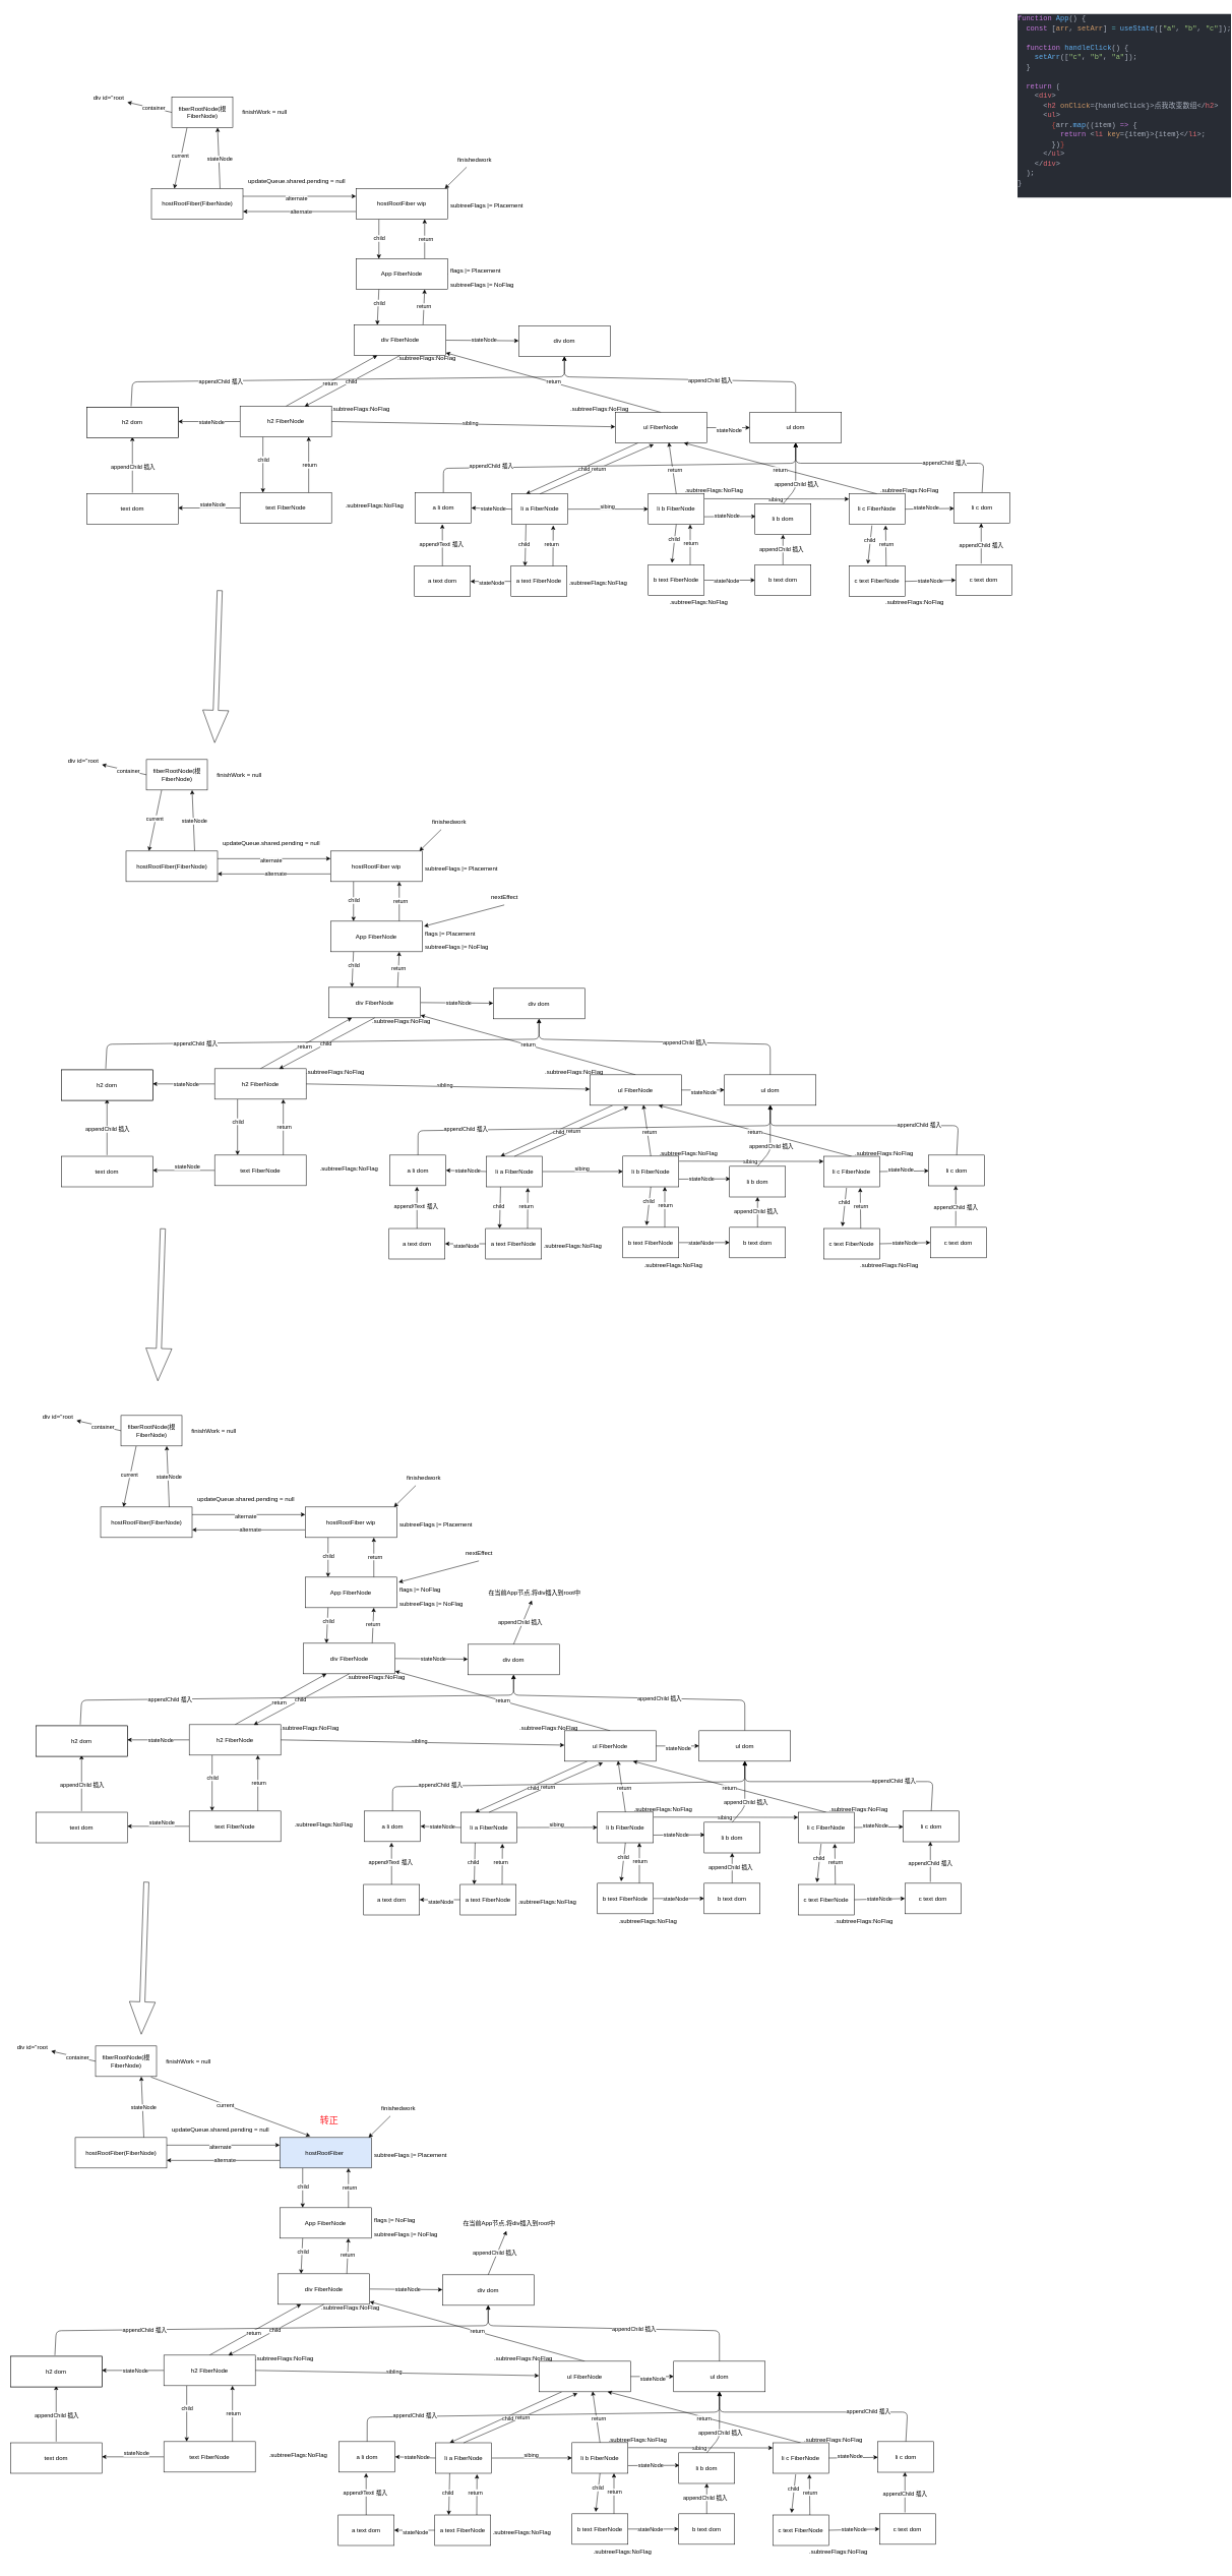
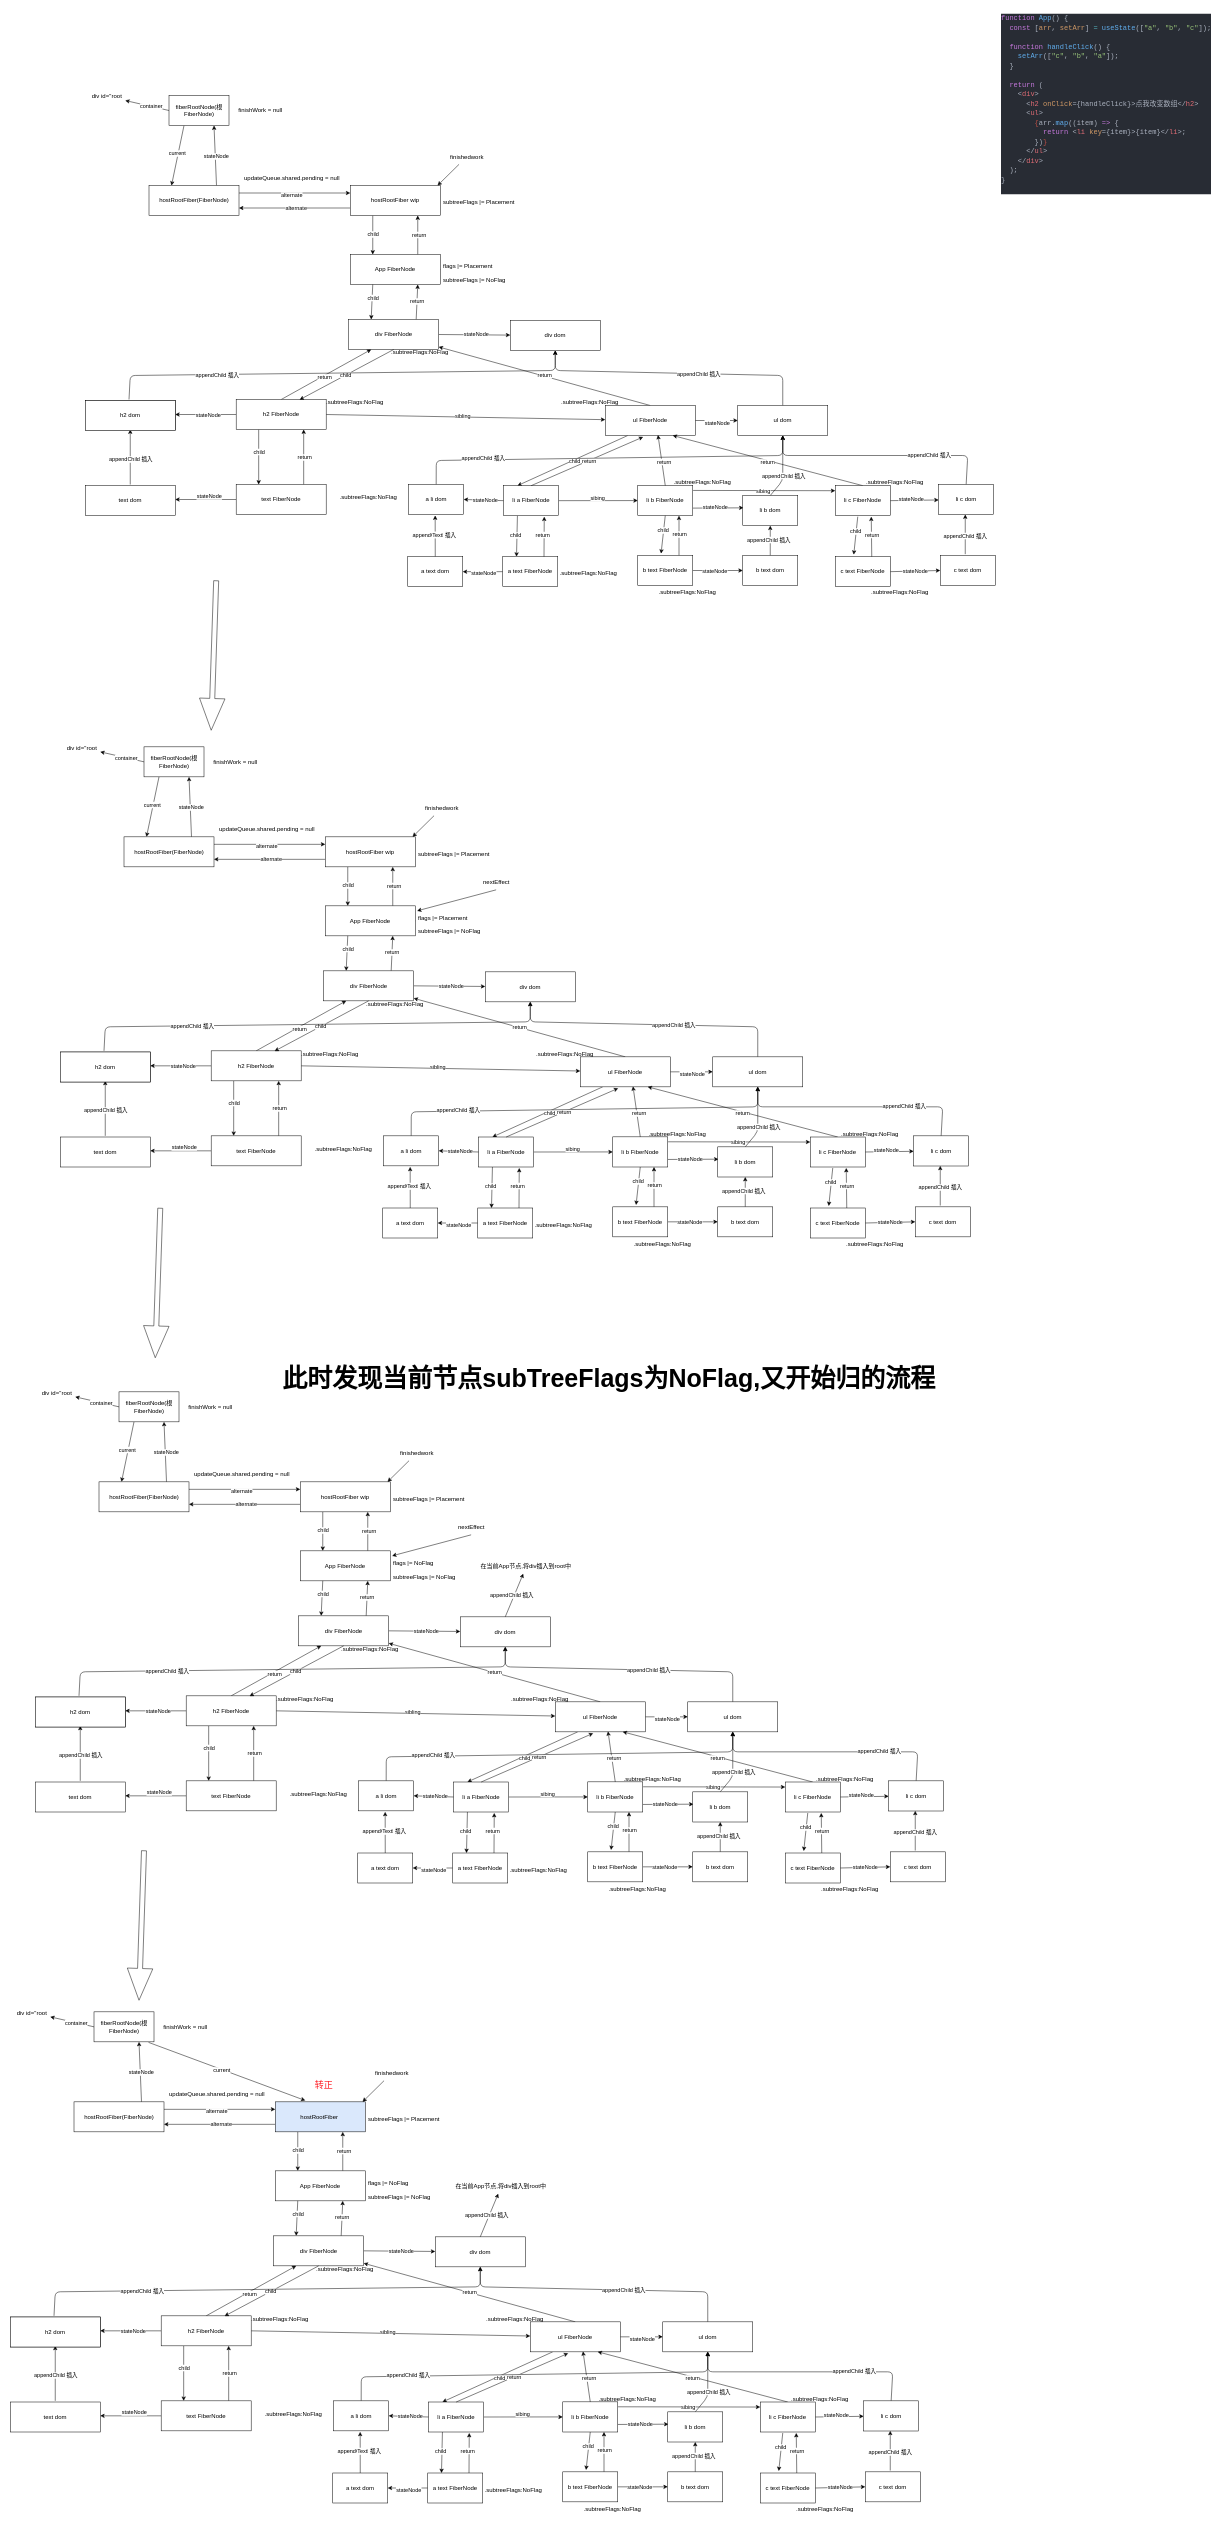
+ <mxCell id="432" value="&lt;div style=&quot;text-align: left;&quot;&gt;&lt;span style=&quot;background-color: transparent;&quot;&gt;&lt;b style=&quot;font-size: 50px;&quot;&gt;此时发现当前节点subTreeFlags为NoFlag,&lt;/b&gt;&lt;/span&gt;&lt;span style=&quot;background-color: transparent; font-size: 50px;&quot;&gt;&lt;b&gt;又开始归的流程&lt;/b&gt;&lt;/span&gt;&lt;/div&gt;" style="text;html=1;align=center;verticalAlign=middle;resizable=0;points=[];autosize=1;strokeColor=none;fillColor=none;" vertex="1" parent="1"><mxGeometry x="551.87" y="2720" width="1330" height="70" as="geometry" /></mxCell>
